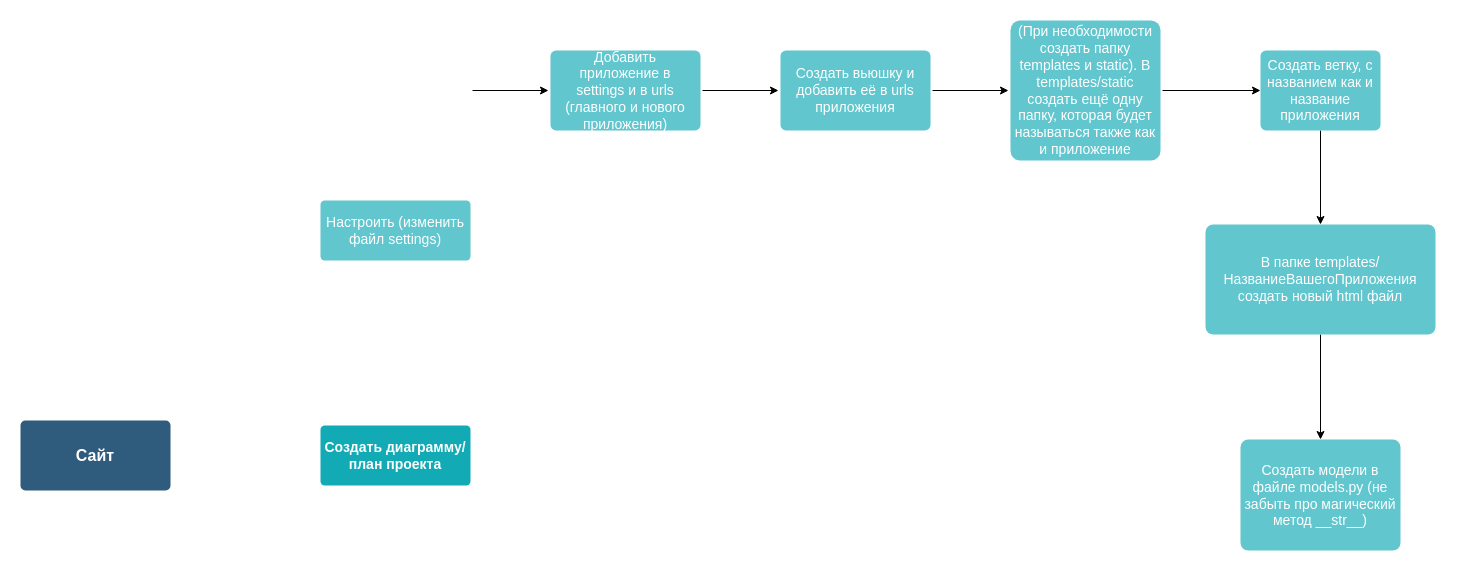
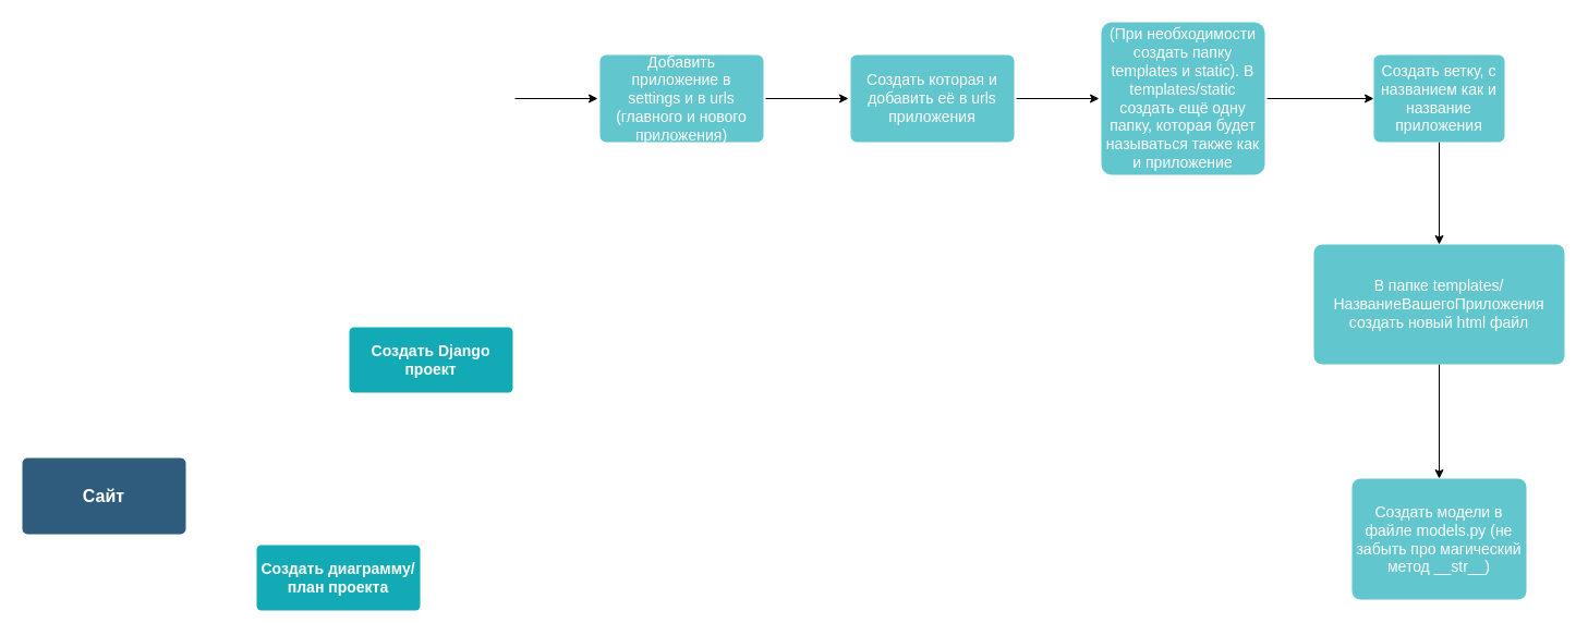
- <mxCell id="10" value="Создать вьюшку и добавить её в urls приложения" style="rounded=1;whiteSpace=wrap;html=1;shadow=0;labelBackgroundColor=none;strokeColor=none;strokeWidth=3;fillColor=#61c6ce;fontFamily=Helvetica;fontSize=14;fontColor=#FFFFFF;align=center;spacing=5;fontStyle=0;arcSize=7;perimeterSpacing=2;" vertex="1" parent="1"><mxGeometry x="780" y="50" width="150" height="80" as="geometry" /></mxCell>
+ <mxCell id="10" value="Создать которая и добавить её в urls приложения" style="rounded=1;whiteSpace=wrap;html=1;shadow=0;labelBackgroundColor=none;strokeColor=none;strokeWidth=3;fillColor=#61c6ce;fontFamily=Helvetica;fontSize=14;fontColor=#FFFFFF;align=center;spacing=5;fontStyle=0;arcSize=7;perimeterSpacing=2;" vertex="1" parent="1"><mxGeometry x="780" y="50" width="150" height="80" as="geometry" /></mxCell>
- <mxCell id="4" value="Настроить (изменить файл settings)" style="rounded=1;whiteSpace=wrap;html=1;shadow=0;labelBackgroundColor=none;strokeColor=none;strokeWidth=3;fillColor=#61c6ce;fontFamily=Helvetica;fontSize=14;fontColor=#FFFFFF;align=center;spacing=5;fontStyle=0;arcSize=7;perimeterSpacing=2;" parent="1" vertex="1"><mxGeometry x="320" y="200" width="150" height="60" as="geometry" /></mxCell>
+ <mxCell id="11" value="Создать Django проект" style="rounded=1;whiteSpace=wrap;html=1;shadow=0;labelBackgroundColor=none;strokeColor=none;strokeWidth=3;fillColor=#12aab5;fontFamily=Helvetica;fontSize=14;fontColor=#FFFFFF;align=center;spacing=5;fontStyle=1;arcSize=7;perimeterSpacing=2;" vertex="1" parent="1"><mxGeometry x="320" y="300" width="150" height="60" as="geometry" /></mxCell>
- <mxCell id="3" value="Создать диаграмму/план проекта" style="rounded=1;whiteSpace=wrap;html=1;shadow=0;labelBackgroundColor=none;strokeColor=none;strokeWidth=3;fillColor=#12aab5;fontFamily=Helvetica;fontSize=14;fontColor=#FFFFFF;align=center;spacing=5;fontStyle=1;arcSize=7;perimeterSpacing=2;" parent="1" vertex="1"><mxGeometry x="320" y="425" width="150" height="60" as="geometry" /></mxCell>
+ <mxCell id="3" value="Создать диаграмму/план проекта" style="rounded=1;whiteSpace=wrap;html=1;shadow=0;labelBackgroundColor=none;strokeColor=none;strokeWidth=3;fillColor=#12aab5;fontFamily=Helvetica;fontSize=14;fontColor=#FFFFFF;align=center;spacing=5;fontStyle=1;arcSize=7;perimeterSpacing=2;" parent="1" vertex="1"><mxGeometry x="235" y="500" width="150" height="60" as="geometry" /></mxCell>
